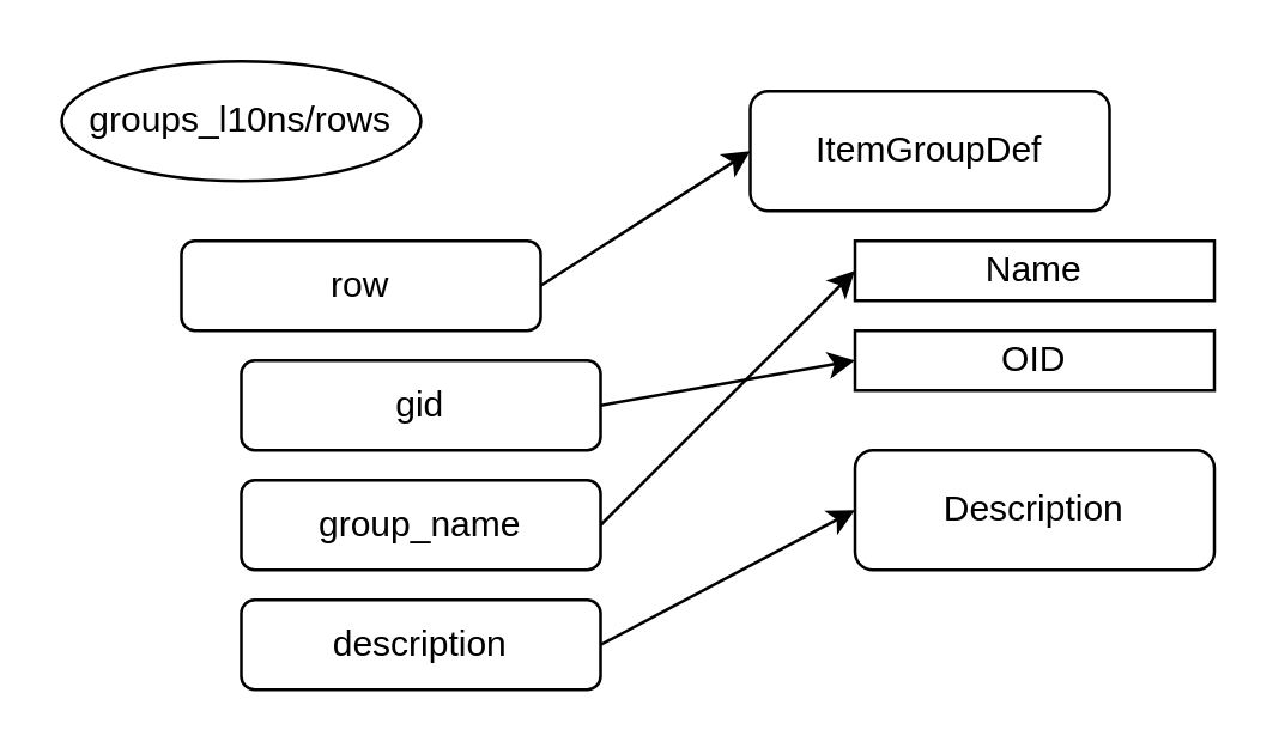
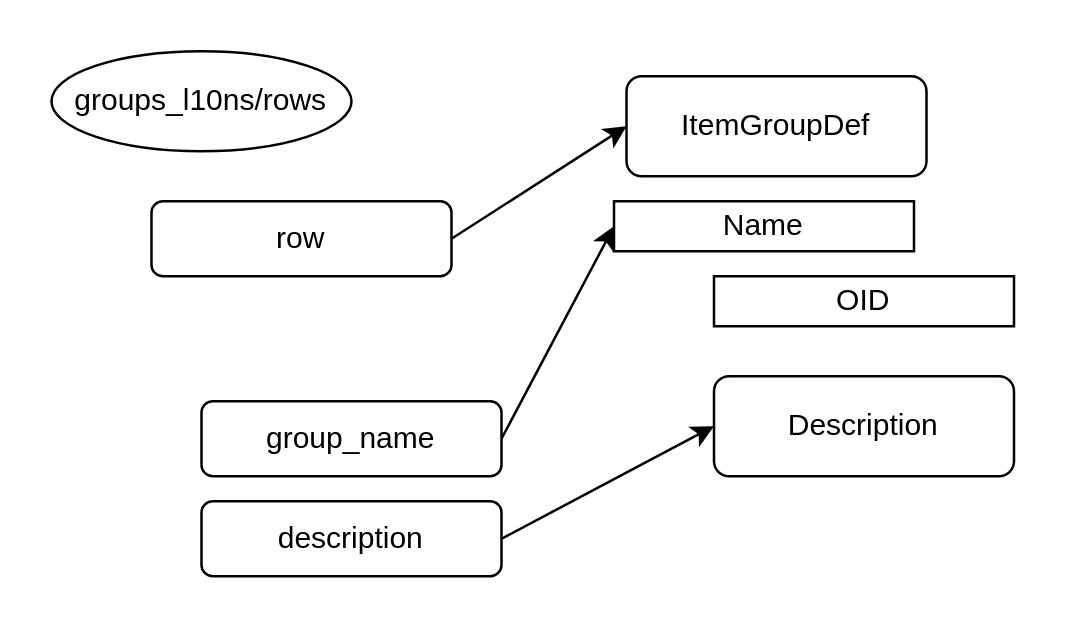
- <mxCell id="6" value="Name" style="rounded=0;whiteSpace=wrap;html=1;" parent="1" vertex="1"><mxGeometry x="285" y="80" width="120" height="20" as="geometry" /></mxCell>
+ <mxCell id="6" value="Name" style="rounded=0;whiteSpace=wrap;html=1;" parent="1" vertex="1"><mxGeometry x="245" y="80" width="120" height="20" as="geometry" /></mxCell>
- <mxCell id="8" style="edgeStyle=none;rounded=0;orthogonalLoop=1;jettySize=auto;html=1;exitX=1;exitY=0.5;exitDx=0;exitDy=0;entryX=0;entryY=0.5;entryDx=0;entryDy=0;" parent="1" source="9" target="7" edge="1"><mxGeometry relative="1" as="geometry" /></mxCell>
- <mxCell id="9" value="gid" style="rounded=1;whiteSpace=wrap;html=1;" parent="1" vertex="1"><mxGeometry x="80" y="120" width="120" height="30" as="geometry" /></mxCell>
